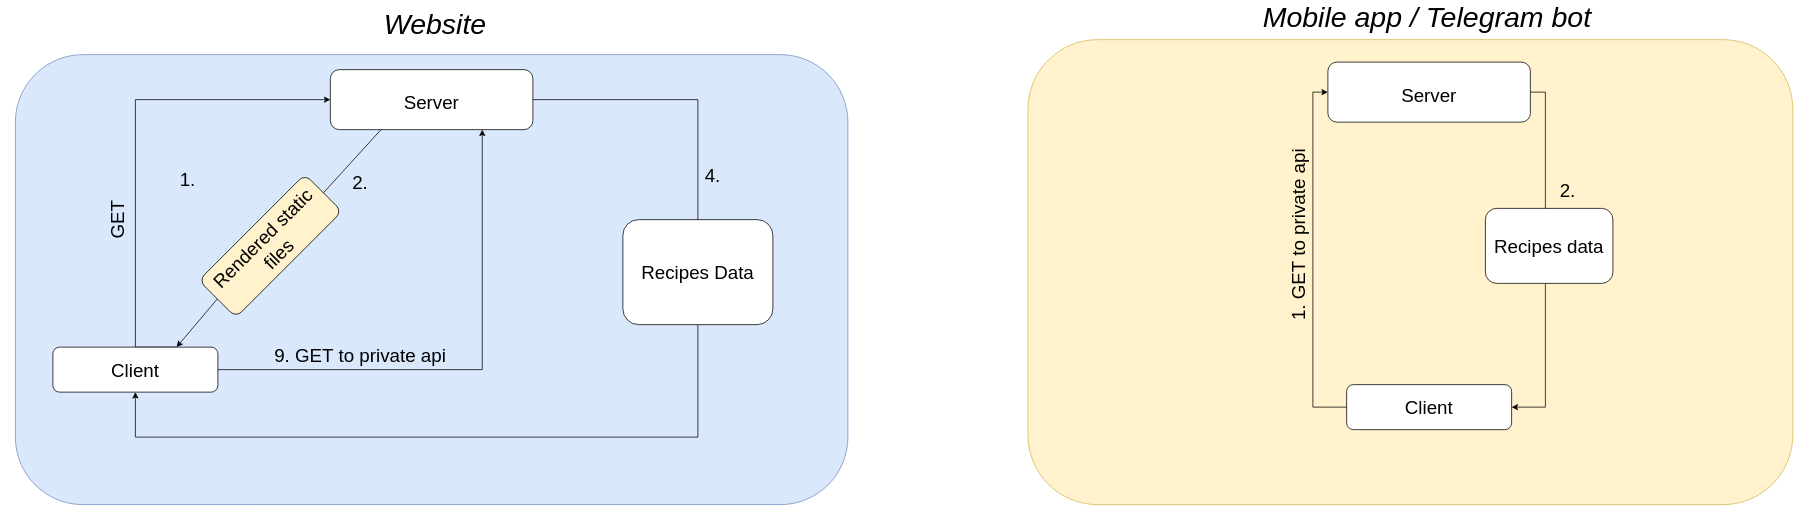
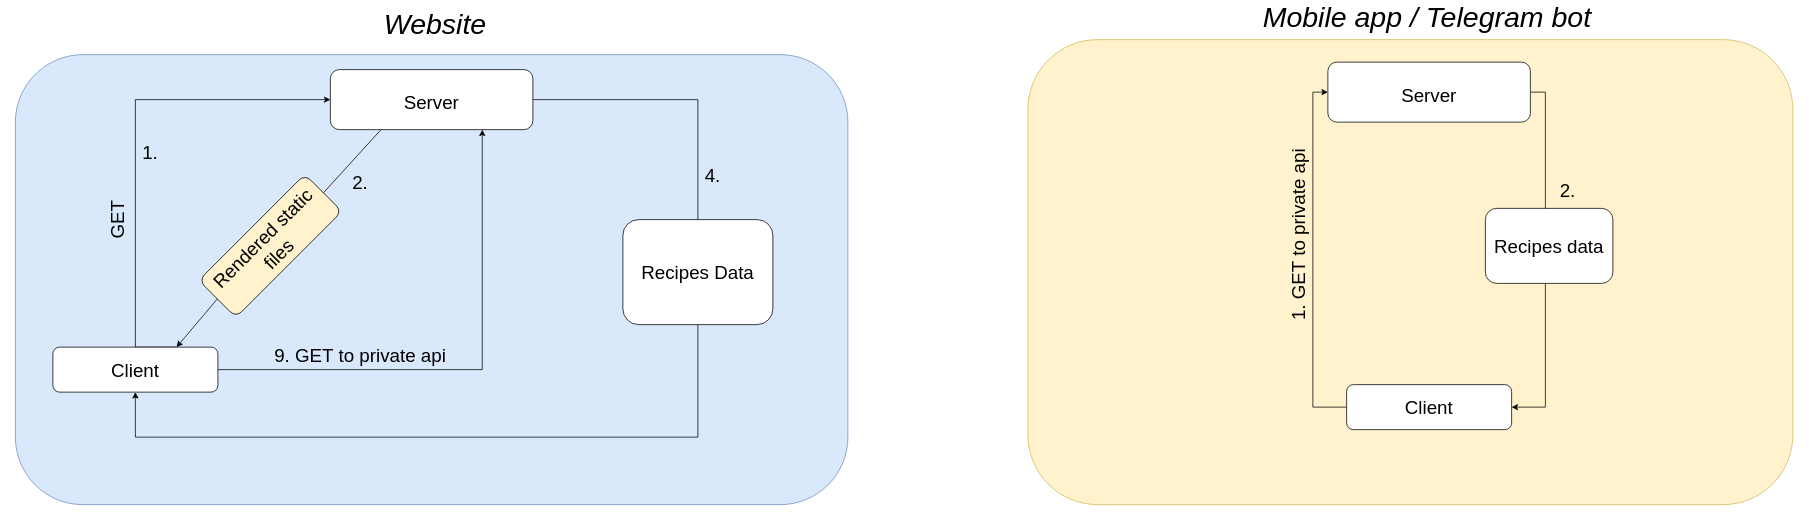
- <mxCell id="13" value="1." style="text;html=1;strokeColor=none;fillColor=none;align=center;verticalAlign=middle;whiteSpace=wrap;rounded=0;fontSize=25;" vertex="1" parent="1"><mxGeometry x="230" y="225" width="40" height="20" as="geometry" /></mxCell>
+ <mxCell id="13" value="1." style="text;html=1;strokeColor=none;fillColor=none;align=center;verticalAlign=middle;whiteSpace=wrap;rounded=0;fontSize=25;" vertex="1" parent="1"><mxGeometry x="180" y="190" width="40" height="20" as="geometry" /></mxCell>
